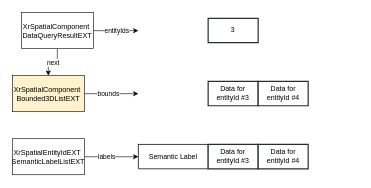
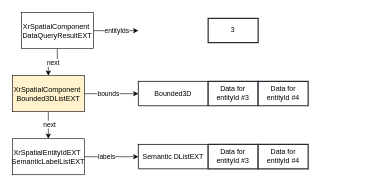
+ <mxCell id="5" value="Bounded3D" style="shape=partialRectangle;html=1;whiteSpace=wrap;connectable=0;fillColor=#ffffff;strokeOpacity=100;verticalAlign=middle;spacing=3.8;strokeColor=#282c33;rounded=1;absoluteArcSize=1;arcSize=9;strokeWidth=1.5;fontSize=11.7;" vertex="1" parent="4"><mxGeometry width="116.227" height="40.584" as="geometry" /></mxCell>
+ <mxCell id="19" value="" style="edgeStyle=orthogonalEdgeStyle;rounded=0;orthogonalLoop=1;jettySize=auto;html=1;" edge="1" parent="1" source="21" target="24"><mxGeometry relative="1" as="geometry" /></mxCell>
+ <mxCell id="20" value="next" style="edgeLabel;html=1;align=center;verticalAlign=middle;resizable=0;points=[];" vertex="1" connectable="0" parent="19"><mxGeometry x="-0.089" y="1" relative="1" as="geometry"><mxPoint y="1" as="offset" /></mxGeometry></mxCell>
- <mxCell id="9" value="Semantic Label" style="shape=partialRectangle;html=1;whiteSpace=wrap;connectable=0;fillColor=#ffffff;strokeOpacity=100;verticalAlign=middle;spacing=3.8;strokeColor=#282c33;rounded=1;absoluteArcSize=1;arcSize=9;strokeWidth=1.5;fontSize=11.7;" vertex="1" parent="8"><mxGeometry width="116.227" height="40.584" as="geometry" /></mxCell>
+ <mxCell id="9" value="Semantic DListEXT" style="shape=partialRectangle;html=1;whiteSpace=wrap;connectable=0;fillColor=#ffffff;strokeOpacity=100;verticalAlign=middle;spacing=3.8;strokeColor=#282c33;rounded=1;absoluteArcSize=1;arcSize=9;strokeWidth=1.5;fontSize=11.7;" vertex="1" parent="8"><mxGeometry width="116.227" height="40.584" as="geometry" /></mxCell>
